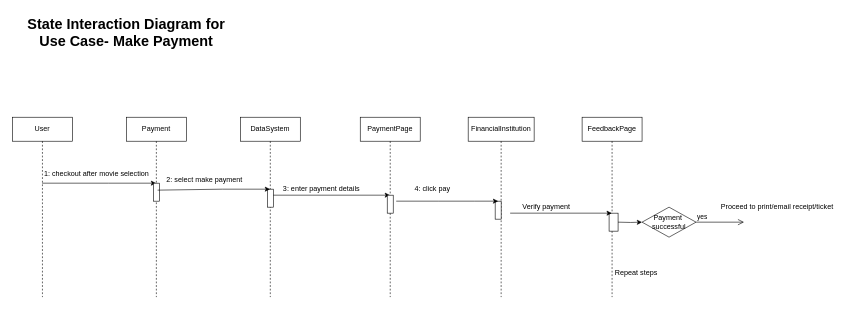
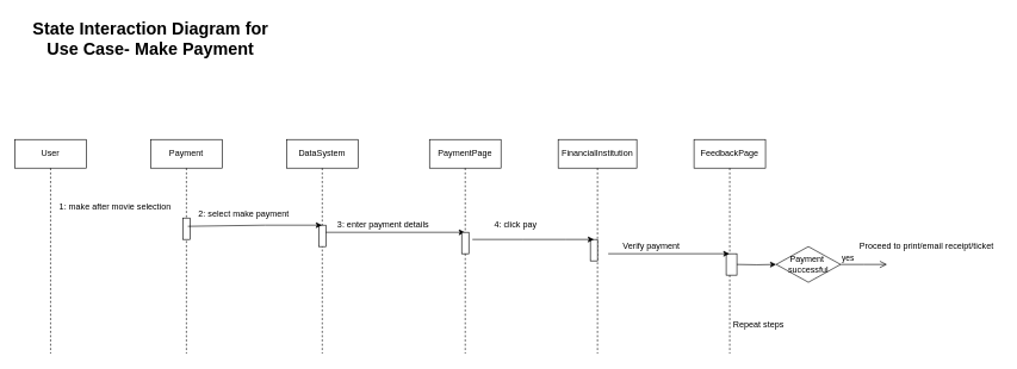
- <mxCell id="12" value="1: checkout after movie selection" style="text;html=1;align=center;verticalAlign=middle;resizable=0;points=[];autosize=1;strokeColor=none;fillColor=none;" parent="1" vertex="1"><mxGeometry x="60" y="275" width="200" height="30" as="geometry" /></mxCell>
+ <mxCell id="12" value="1: make after movie selection" style="text;html=1;align=center;verticalAlign=middle;resizable=0;points=[];autosize=1;strokeColor=none;fillColor=none;" parent="1" vertex="1"><mxGeometry x="60" y="275" width="200" height="30" as="geometry" /></mxCell>
- <mxCell id="11" value="" style="endArrow=classic;html=1;rounded=0;" parent="1" source="3" target="2" edge="1"><mxGeometry width="50" height="50" relative="1" as="geometry"><mxPoint x="90" y="335" as="sourcePoint" /><mxPoint x="140" y="285" as="targetPoint" /><Array as="points"><mxPoint x="180" y="305" /></Array></mxGeometry></mxCell>
- <mxCell id="23" value="Payment&amp;nbsp;&lt;br&gt;successful" style="rhombus;whiteSpace=wrap;html=1;fillColor=#FFFFFF;strokeColor=#000000;" parent="1" vertex="1"><mxGeometry x="1070" y="345" width="90" height="50" as="geometry" /></mxCell>
+ <mxCell id="23" value="Payment&amp;nbsp;&lt;br&gt;successful" style="rhombus;whiteSpace=wrap;html=1;fillColor=#FFFFFF;strokeColor=#000000;" parent="1" vertex="1"><mxGeometry x="1085" y="345" width="90" height="50" as="geometry" /></mxCell>
